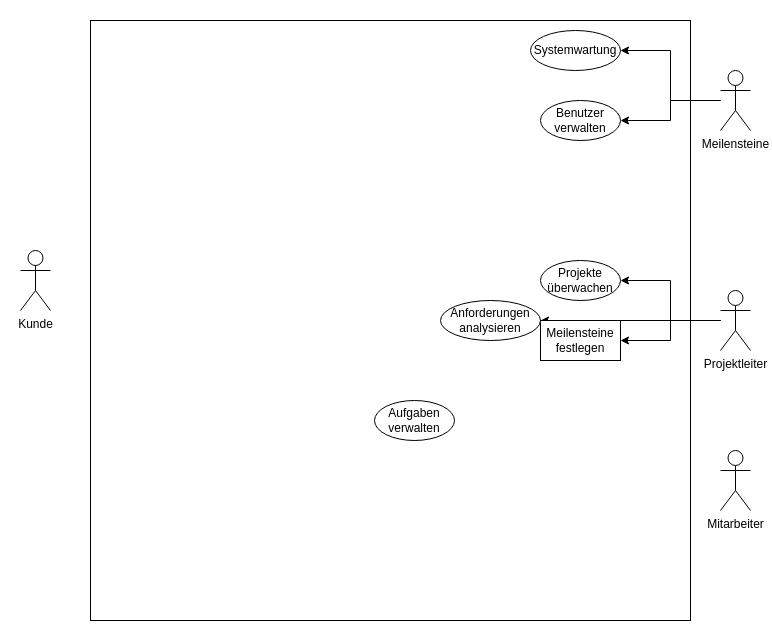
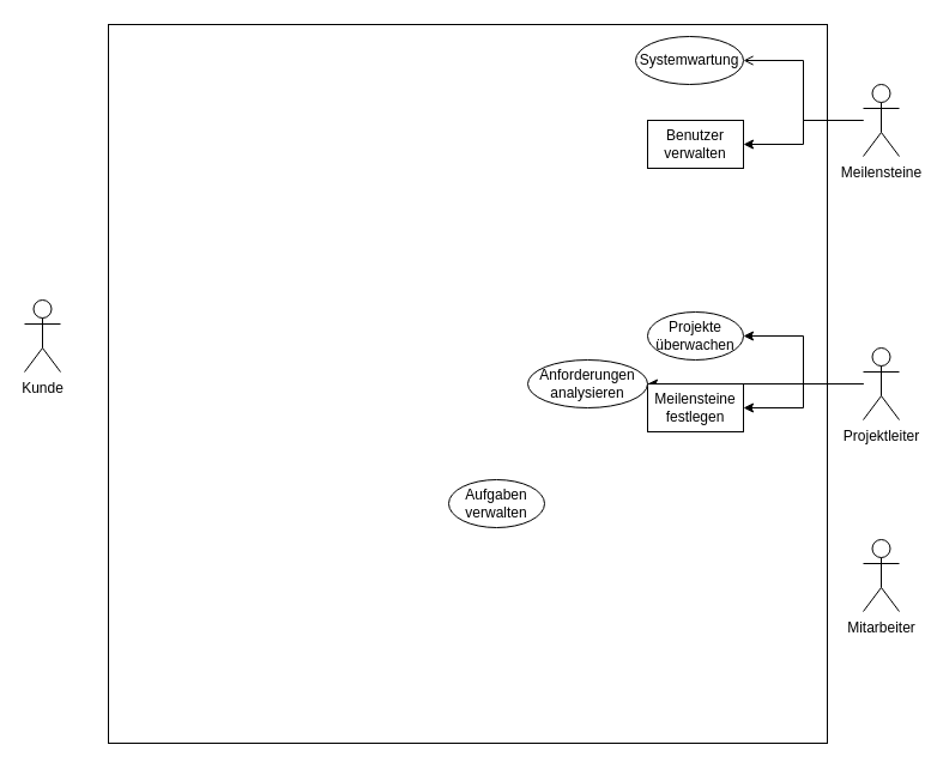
- <mxCell id="5" style="edgeStyle=orthogonalEdgeStyle;rounded=0;orthogonalLoop=1;jettySize=auto;html=1;" edge="1" parent="1" source="6" target="12"><mxGeometry relative="1" as="geometry" /></mxCell>
+ <mxCell id="5" style="edgeStyle=orthogonalEdgeStyle;rounded=0;orthogonalLoop=1;jettySize=auto;html=1;endArrow=open;" edge="1" parent="1" source="6" target="12"><mxGeometry relative="1" as="geometry" /></mxCell>
- <mxCell id="11" value="Benutzer verwalten" style="ellipse;whiteSpace=wrap;html=1;" vertex="1" parent="1"><mxGeometry x="540" y="100" width="80" height="40" as="geometry" /></mxCell>
+ <mxCell id="11" value="Benutzer verwalten" style="whiteSpace=wrap;html=1;rounded=0;" vertex="1" parent="1"><mxGeometry x="540" y="100" width="80" height="40" as="geometry" /></mxCell>
